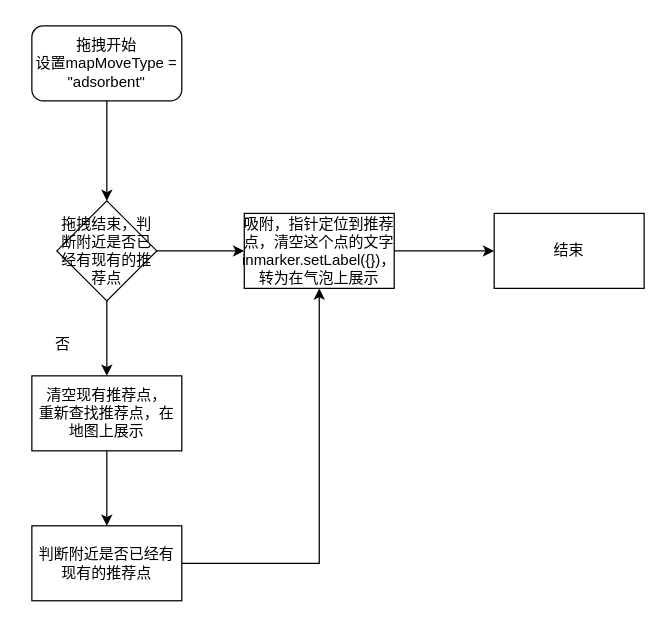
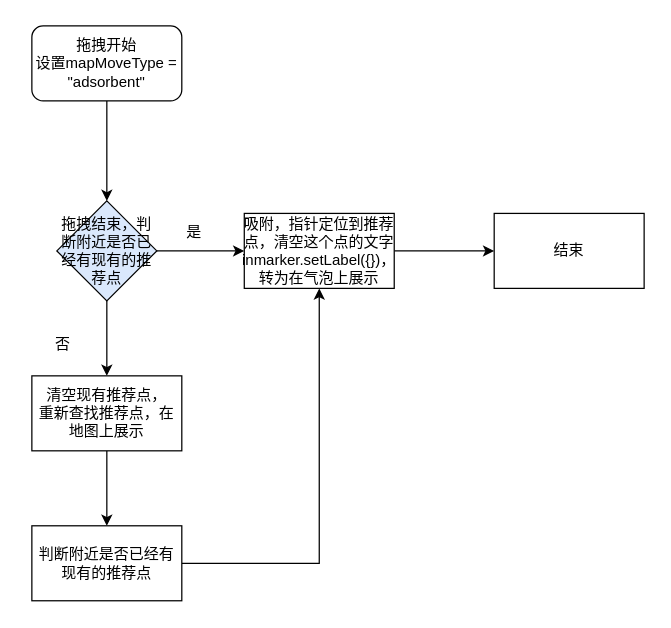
+ <mxCell id="9" value="是" style="text;html=1;strokeColor=none;fillColor=none;align=center;verticalAlign=middle;whiteSpace=wrap;rounded=0;" vertex="1" parent="1"><mxGeometry x="125" y="170" width="60" height="30" as="geometry" /></mxCell>
- <mxCell id="6" value="拖拽结束，判断附近是否已经有现有的推荐点" style="rhombus;whiteSpace=wrap;html=1;" vertex="1" parent="1"><mxGeometry x="45" y="160" width="80" height="80" as="geometry" /></mxCell>
+ <mxCell id="6" value="拖拽结束，判断附近是否已经有现有的推荐点" style="rhombus;whiteSpace=wrap;html=1;fillColor=#dae8fc;" vertex="1" parent="1"><mxGeometry x="45" y="160" width="80" height="80" as="geometry" /></mxCell>
